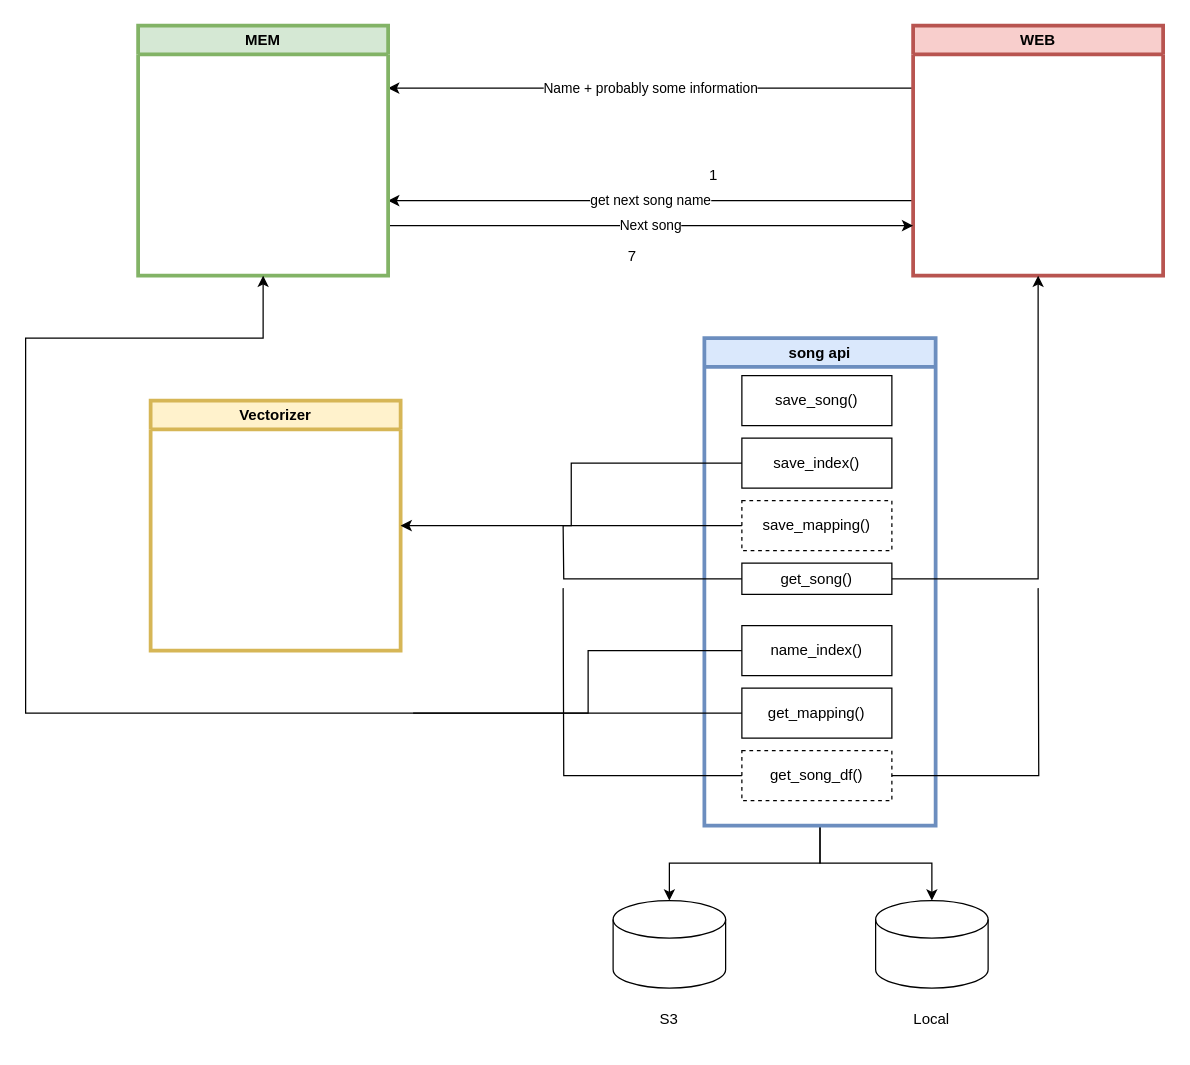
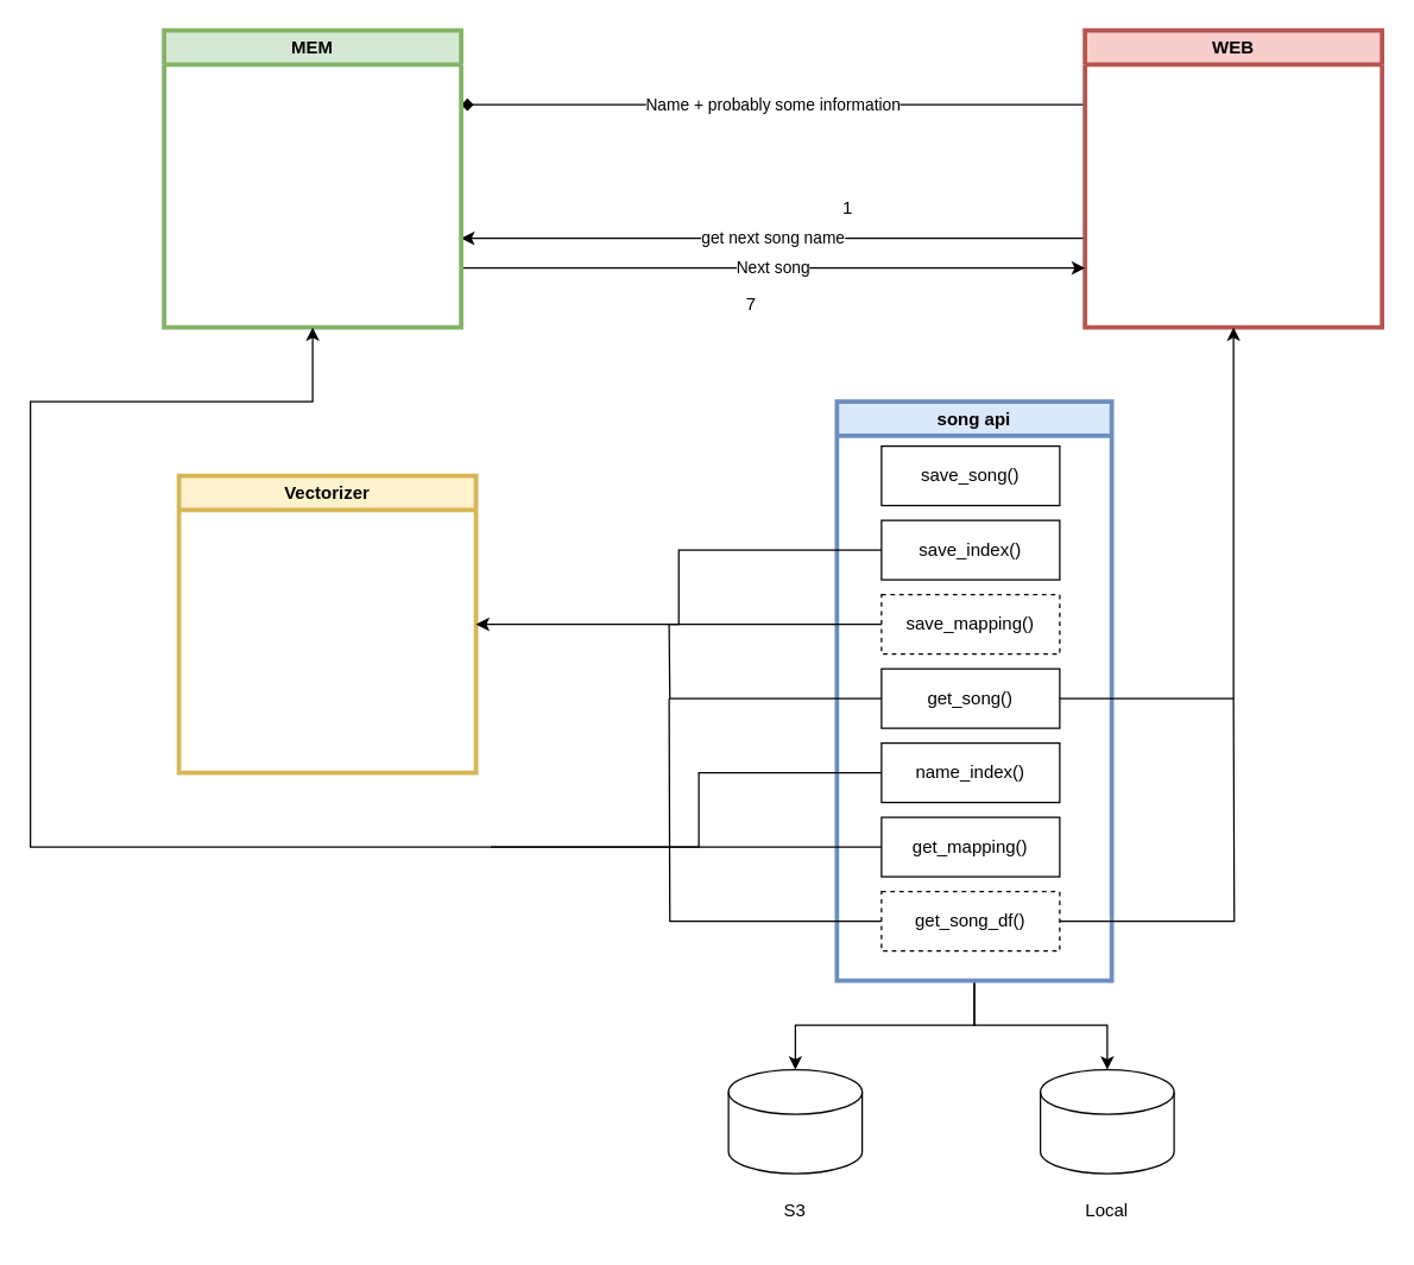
- <mxCell id="7" value="Name + probably some information" style="edgeStyle=orthogonalEdgeStyle;rounded=0;orthogonalLoop=1;jettySize=auto;html=1;entryX=1;entryY=0.25;entryDx=0;entryDy=0;exitX=0;exitY=0.25;exitDx=0;exitDy=0;" edge="1" parent="1" source="9" target="11"><mxGeometry relative="1" as="geometry"><mxPoint as="offset" /></mxGeometry></mxCell>
+ <mxCell id="7" value="Name + probably some information" style="edgeStyle=orthogonalEdgeStyle;rounded=0;orthogonalLoop=1;jettySize=auto;html=1;entryX=1;entryY=0.25;entryDx=0;entryDy=0;exitX=0;exitY=0.25;exitDx=0;exitDy=0;endArrow=diamond;" edge="1" parent="1" source="9" target="11"><mxGeometry relative="1" as="geometry"><mxPoint as="offset" /></mxGeometry></mxCell>
- <mxCell id="20" value="get_song()" style="rounded=0;whiteSpace=wrap;html=1;" vertex="1" parent="16"><mxGeometry x="30" y="180" width="120" height="25" as="geometry" /></mxCell>
+ <mxCell id="20" value="get_song()" style="rounded=0;whiteSpace=wrap;html=1;" vertex="1" parent="16"><mxGeometry x="30" y="180" width="120" height="40" as="geometry" /></mxCell>
